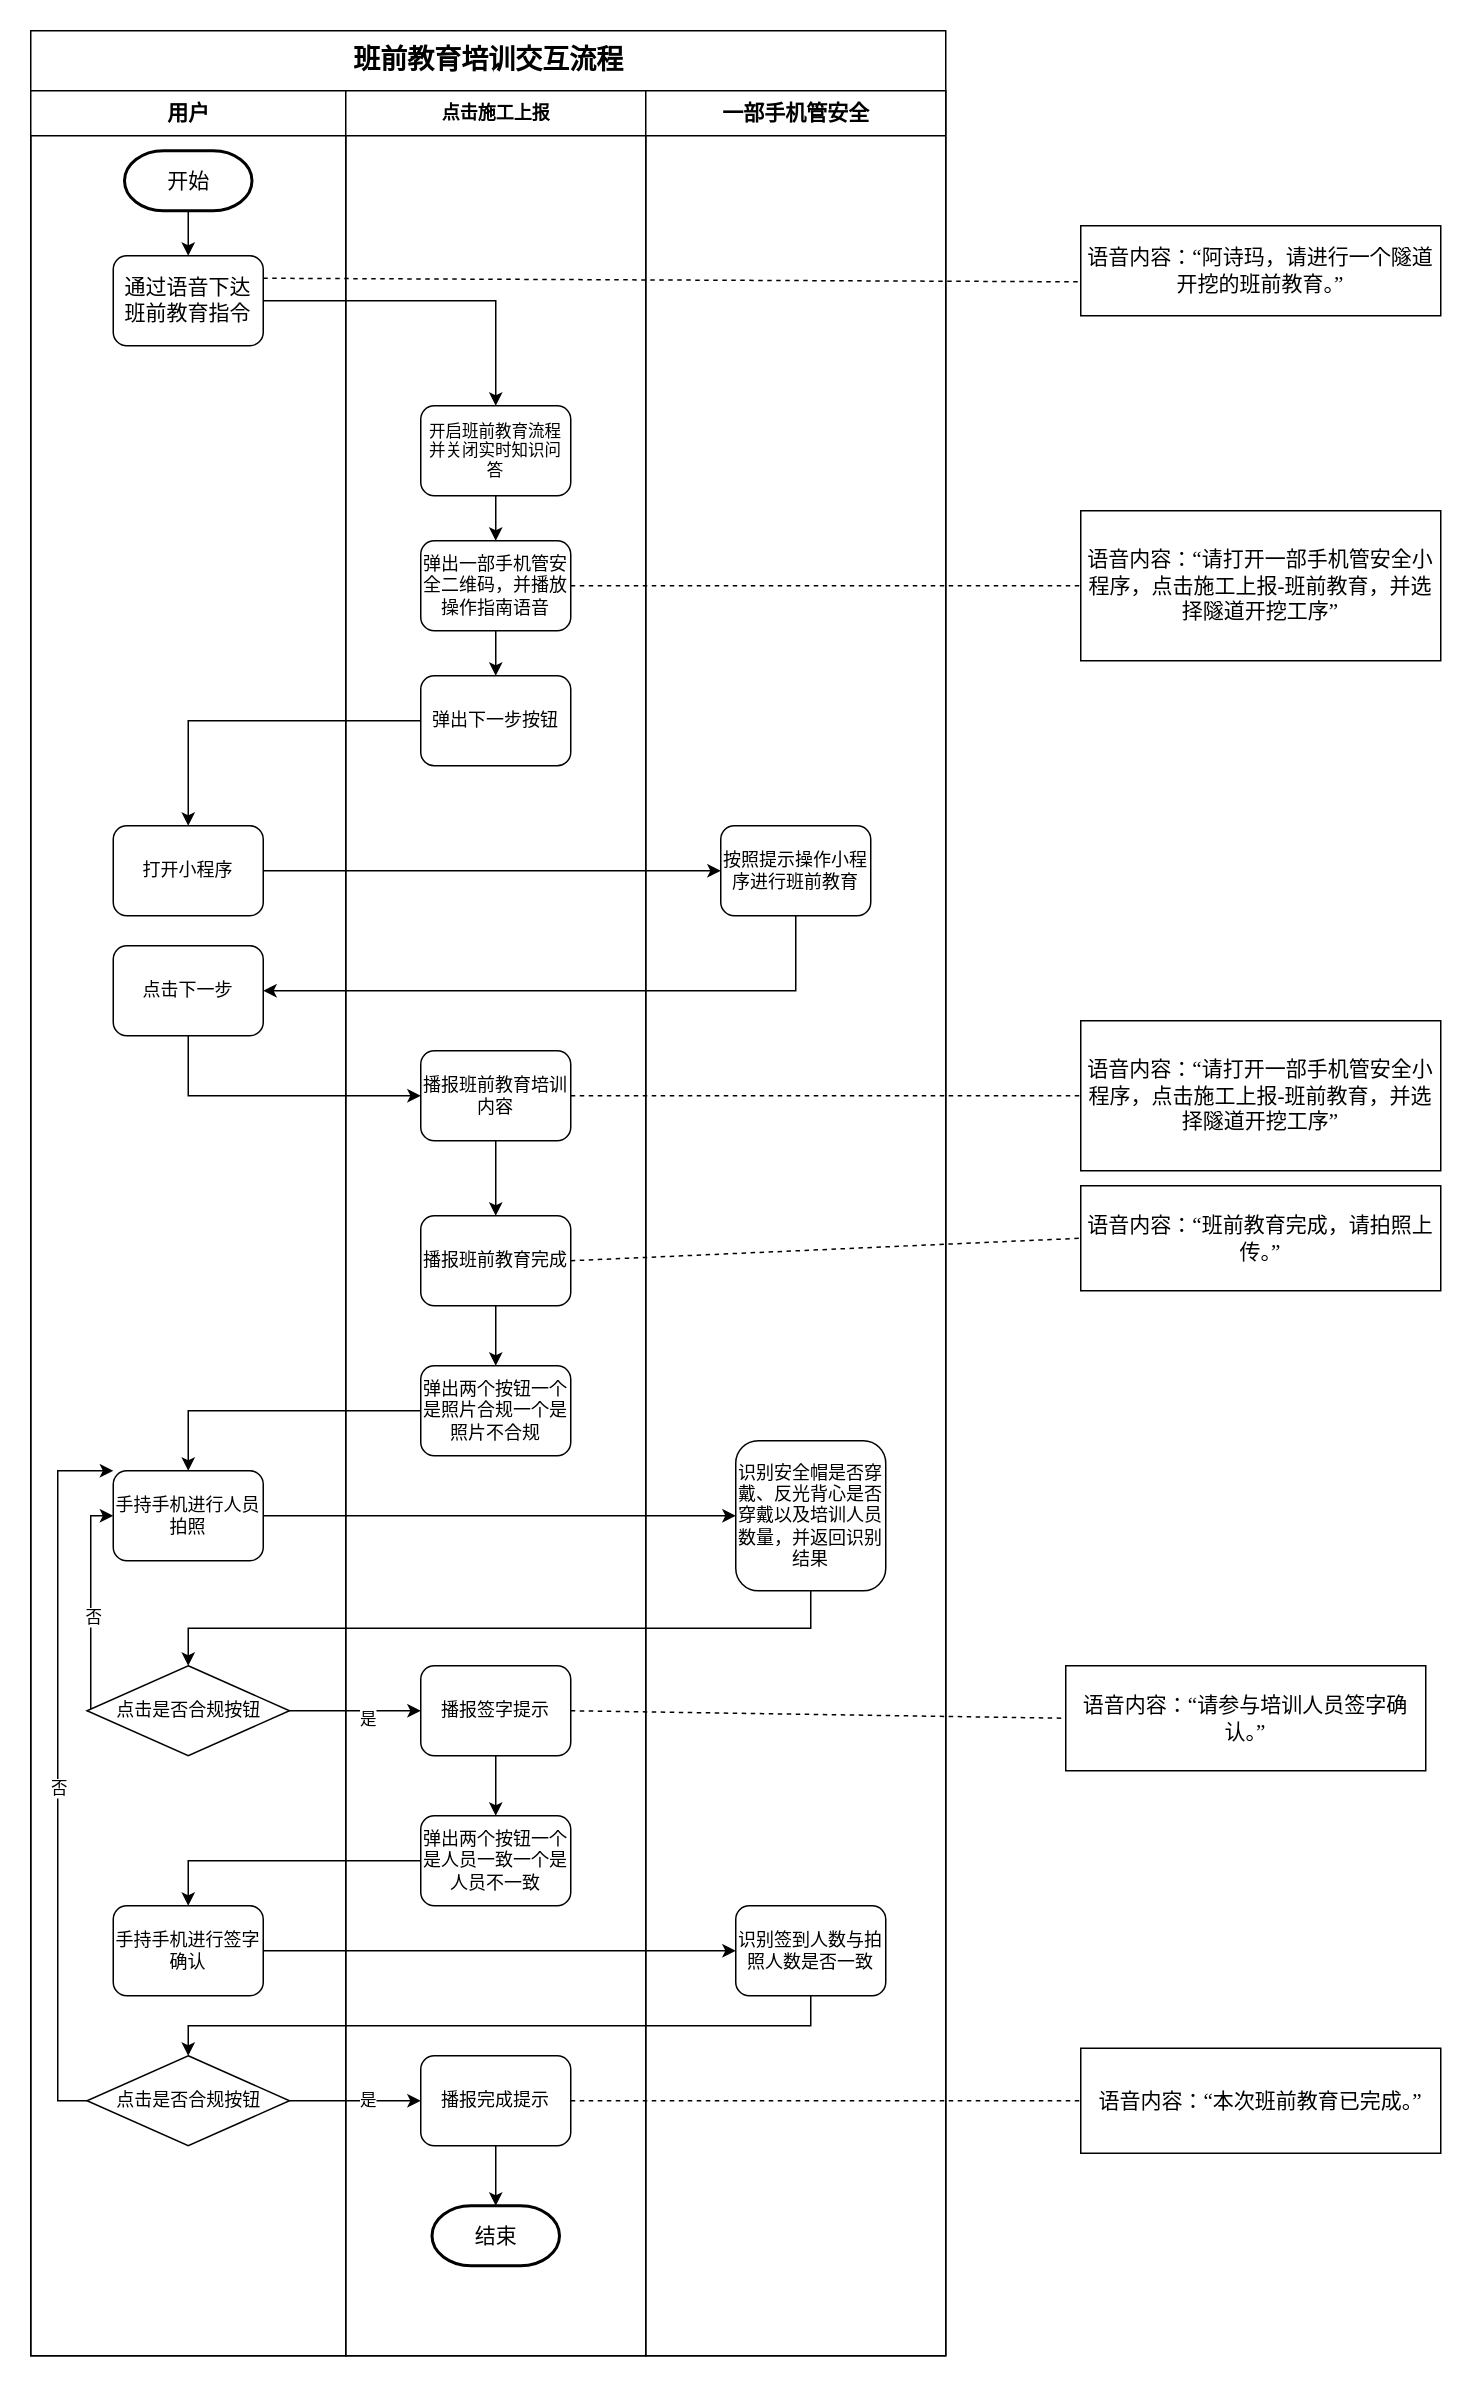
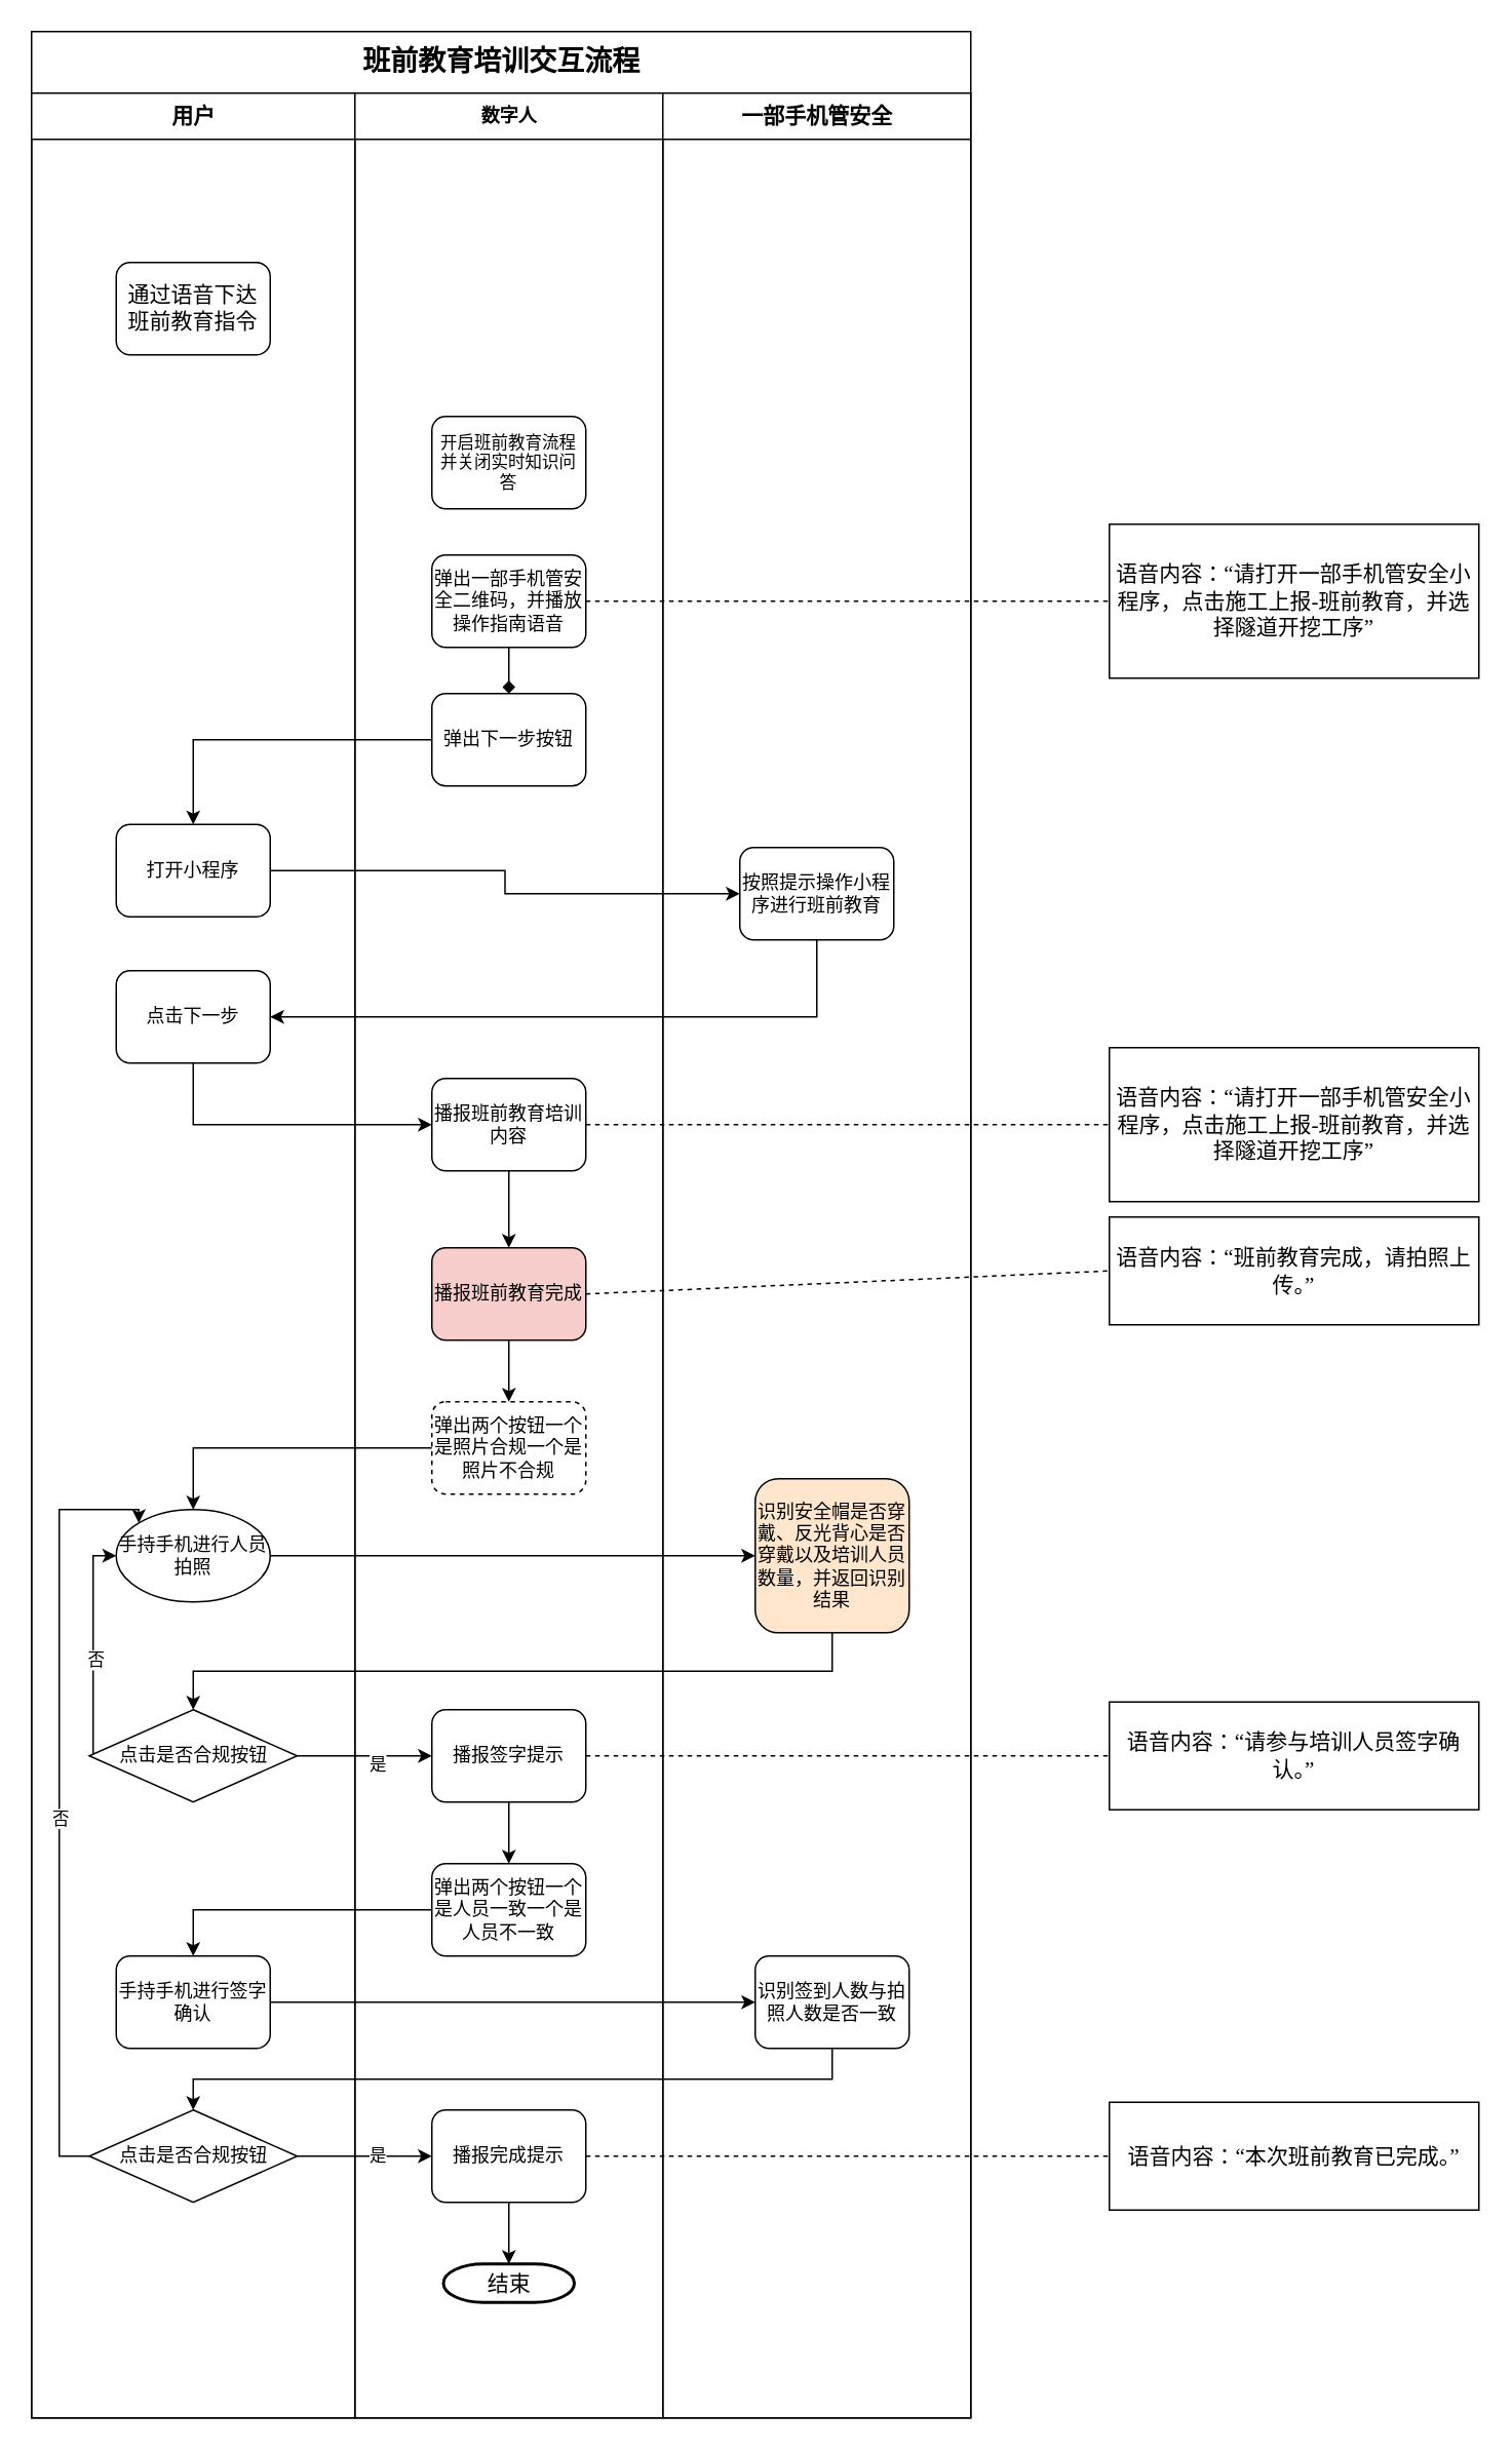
- <mxCell id="17" value="&lt;font&gt;点击施工上报&lt;/font&gt;" style="swimlane;html=1;startSize=30;fontSize=12;fontFamily=Verdana;" parent="2" vertex="1"><mxGeometry x="210" y="40" width="200" height="1510" as="geometry" /></mxCell>
+ <mxCell id="17" value="&lt;font&gt;数字人&lt;/font&gt;" style="swimlane;html=1;startSize=30;fontSize=12;fontFamily=Verdana;" parent="2" vertex="1"><mxGeometry x="210" y="40" width="200" height="1510" as="geometry" /></mxCell>
- <mxCell id="6" value="&lt;font style=&quot;font-size: 14px;&quot;&gt;开始&lt;/font&gt;" style="strokeWidth=2;html=1;shape=mxgraph.flowchart.terminator;whiteSpace=wrap;" vertex="1" parent="3"><mxGeometry x="62.5" y="40" width="85" height="40" as="geometry" /></mxCell>
- <mxCell id="5" style="edgeStyle=orthogonalEdgeStyle;rounded=0;orthogonalLoop=1;jettySize=auto;html=1;exitX=0.5;exitY=1;exitDx=0;exitDy=0;exitPerimeter=0;entryX=0.5;entryY=0;entryDx=0;entryDy=0;" edge="1" parent="3" source="6" target="4"><mxGeometry relative="1" as="geometry" /></mxCell>
- <mxCell id="47" value="&lt;font&gt;语音内容：&lt;span style=&quot;font-family: 方正仿宋简体; background-color: initial;&quot;&gt;“阿诗玛，请进行一个隧道开挖的班前教育。”&lt;/span&gt;&lt;/font&gt;" style="rounded=0;whiteSpace=wrap;html=1;fontSize=14;" vertex="1" parent="1"><mxGeometry x="720" y="150" width="240" height="60" as="geometry" /></mxCell>
- <mxCell id="49" value="" style="endArrow=none;dashed=1;html=1;rounded=0;exitX=1;exitY=0.25;exitDx=0;exitDy=0;entryX=0.003;entryY=0.623;entryDx=0;entryDy=0;entryPerimeter=0;" edge="1" parent="1" source="4" target="47"><mxGeometry width="50" height="50" relative="1" as="geometry"><mxPoint x="500" y="380" as="sourcePoint" /><mxPoint x="550" y="330" as="targetPoint" /></mxGeometry></mxCell>
- <mxCell id="35" style="edgeStyle=orthogonalEdgeStyle;rounded=0;orthogonalLoop=1;jettySize=auto;html=1;exitX=1;exitY=0.5;exitDx=0;exitDy=0;entryX=0.5;entryY=0;entryDx=0;entryDy=0;elbow=vertical;" edge="1" parent="2" source="4" target="19"><mxGeometry relative="1" as="geometry" /></mxCell>
- <mxCell id="18" style="edgeStyle=orthogonalEdgeStyle;rounded=0;orthogonalLoop=1;jettySize=auto;html=1;exitX=0.5;exitY=1;exitDx=0;exitDy=0;entryX=0.5;entryY=0;entryDx=0;entryDy=0;" edge="1" parent="17" source="19" target="21"><mxGeometry relative="1" as="geometry" /></mxCell>
- <mxCell id="20" style="edgeStyle=orthogonalEdgeStyle;rounded=0;orthogonalLoop=1;jettySize=auto;html=1;exitX=0.5;exitY=1;exitDx=0;exitDy=0;" edge="1" parent="17" source="21" target="22"><mxGeometry relative="1" as="geometry" /></mxCell>
+ <mxCell id="20" style="edgeStyle=orthogonalEdgeStyle;rounded=0;orthogonalLoop=1;jettySize=auto;html=1;exitX=0.5;exitY=1;exitDx=0;exitDy=0;endArrow=diamond;" edge="1" parent="17" source="21" target="22"><mxGeometry relative="1" as="geometry" /></mxCell>
- <mxCell id="7" value="&lt;font style=&quot;font-size: 12px;&quot;&gt;打开小程序&lt;/font&gt;" style="rounded=1;whiteSpace=wrap;html=1;shadow=0;labelBackgroundColor=none;strokeWidth=1;fontFamily=Verdana;fontSize=8;align=center;" vertex="1" parent="3"><mxGeometry x="55" y="490" width="100" height="60" as="geometry" /></mxCell>
+ <mxCell id="7" value="&lt;font style=&quot;font-size: 12px;&quot;&gt;打开小程序&lt;/font&gt;" style="rounded=1;whiteSpace=wrap;html=1;shadow=0;labelBackgroundColor=none;strokeWidth=1;fontFamily=Verdana;fontSize=8;align=center;" vertex="1" parent="3"><mxGeometry x="55" y="475" width="100" height="60" as="geometry" /></mxCell>
- <mxCell id="26" value="&lt;p class=&quot;MsoNormal&quot;&gt;&lt;span style=&quot;&quot;&gt;播报班前教育完成&lt;/span&gt;&lt;/p&gt;" style="rounded=1;whiteSpace=wrap;html=1;shadow=0;labelBackgroundColor=none;strokeWidth=1;fontFamily=Verdana;fontSize=12;align=center;" vertex="1" parent="17"><mxGeometry x="50" y="750" width="100" height="60" as="geometry" /></mxCell>
+ <mxCell id="26" value="&lt;p class=&quot;MsoNormal&quot;&gt;&lt;span style=&quot;&quot;&gt;播报班前教育完成&lt;/span&gt;&lt;/p&gt;" style="rounded=1;whiteSpace=wrap;html=1;shadow=0;labelBackgroundColor=none;strokeWidth=1;fontFamily=Verdana;fontSize=12;align=center;fillColor=#f8cecc;" vertex="1" parent="17"><mxGeometry x="50" y="750" width="100" height="60" as="geometry" /></mxCell>
- <mxCell id="27" value="&lt;p class=&quot;MsoNormal&quot;&gt;&lt;span style=&quot;&quot;&gt;弹出两个按钮一个是照片合规一个是照片不合规&lt;/span&gt;&lt;/p&gt;" style="rounded=1;whiteSpace=wrap;html=1;shadow=0;labelBackgroundColor=none;strokeWidth=1;fontFamily=Verdana;fontSize=12;align=center;" vertex="1" parent="17"><mxGeometry x="50" y="850" width="100" height="60" as="geometry" /></mxCell>
+ <mxCell id="27" value="&lt;p class=&quot;MsoNormal&quot;&gt;&lt;span style=&quot;&quot;&gt;弹出两个按钮一个是照片合规一个是照片不合规&lt;/span&gt;&lt;/p&gt;" style="rounded=1;whiteSpace=wrap;html=1;shadow=0;labelBackgroundColor=none;strokeWidth=1;fontFamily=Verdana;fontSize=12;align=center;dashed=1;" vertex="1" parent="17"><mxGeometry x="50" y="850" width="100" height="60" as="geometry" /></mxCell>
- <mxCell id="9" value="&lt;p class=&quot;MsoNormal&quot;&gt;&lt;span style=&quot;&quot;&gt;手持手机进行人员拍照&lt;/span&gt;&lt;/p&gt;" style="rounded=1;whiteSpace=wrap;html=1;shadow=0;labelBackgroundColor=none;strokeWidth=1;fontFamily=Verdana;fontSize=12;align=center;" vertex="1" parent="3"><mxGeometry x="55" y="920" width="100" height="60" as="geometry" /></mxCell>
+ <mxCell id="9" value="&lt;p class=&quot;MsoNormal&quot;&gt;&lt;span style=&quot;&quot;&gt;手持手机进行人员拍照&lt;/span&gt;&lt;/p&gt;" style="ellipse;whiteSpace=wrap;html=1;shadow=0;labelBackgroundColor=none;strokeWidth=1;fontFamily=Verdana;fontSize=12;align=center;" vertex="1" parent="3"><mxGeometry x="55" y="920" width="100" height="60" as="geometry" /></mxCell>
- <mxCell id="45" value="&lt;p class=&quot;MsoNormal&quot;&gt;&lt;span style=&quot;&quot;&gt;识别安全帽是否穿戴、反光背心是否穿戴以及培训人员数量，并返回识别结果&lt;/span&gt;&lt;/p&gt;" style="rounded=1;whiteSpace=wrap;html=1;shadow=0;labelBackgroundColor=none;strokeWidth=1;fontFamily=Verdana;fontSize=12;align=center;" vertex="1" parent="43"><mxGeometry x="60" y="900" width="100" height="100" as="geometry" /></mxCell>
+ <mxCell id="45" value="&lt;p class=&quot;MsoNormal&quot;&gt;&lt;span style=&quot;&quot;&gt;识别安全帽是否穿戴、反光背心是否穿戴以及培训人员数量，并返回识别结果&lt;/span&gt;&lt;/p&gt;" style="rounded=1;whiteSpace=wrap;html=1;shadow=0;labelBackgroundColor=none;strokeWidth=1;fontFamily=Verdana;fontSize=12;align=center;fillColor=#ffe6cc;" vertex="1" parent="43"><mxGeometry x="60" y="900" width="100" height="100" as="geometry" /></mxCell>
- <mxCell id="59" value="&lt;font&gt;语音内容：&lt;/font&gt;&lt;span style=&quot;font-family: 方正仿宋简体; background-color: initial;&quot;&gt;“请参与培训人员签字确认。”&lt;/span&gt;" style="rounded=0;whiteSpace=wrap;html=1;fontSize=14;" vertex="1" parent="1"><mxGeometry x="710" y="1110" width="240" height="70" as="geometry" /></mxCell>
+ <mxCell id="59" value="&lt;font&gt;语音内容：&lt;/font&gt;&lt;span style=&quot;font-family: 方正仿宋简体; background-color: initial;&quot;&gt;“请参与培训人员签字确认。”&lt;/span&gt;" style="rounded=0;whiteSpace=wrap;html=1;fontSize=14;" vertex="1" parent="1"><mxGeometry x="720" y="1105" width="240" height="70" as="geometry" /></mxCell>
- <mxCell id="33" value="&lt;font style=&quot;font-size: 14px;&quot;&gt;结束&lt;/font&gt;" style="strokeWidth=2;html=1;shape=mxgraph.flowchart.terminator;whiteSpace=wrap;" vertex="1" parent="17"><mxGeometry x="57.5" y="1410" width="85" height="40" as="geometry" /></mxCell>
+ <mxCell id="33" value="&lt;font style=&quot;font-size: 14px;&quot;&gt;结束&lt;/font&gt;" style="strokeWidth=2;html=1;shape=mxgraph.flowchart.terminator;whiteSpace=wrap;" vertex="1" parent="17"><mxGeometry x="57.5" y="1410" width="85" height="25" as="geometry" /></mxCell>
